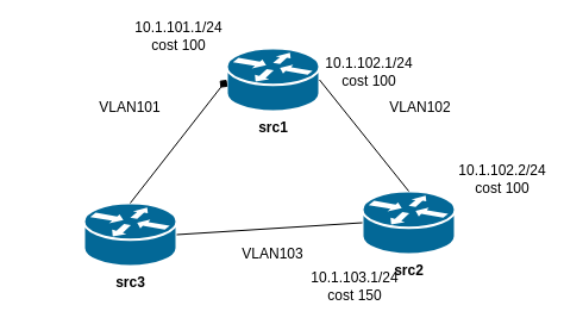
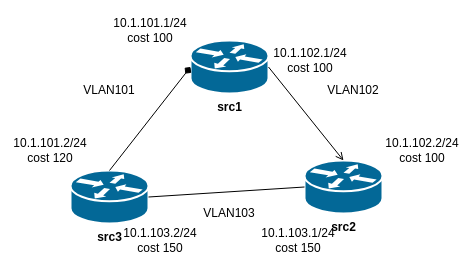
+ <mxCell id="13" value="10.1.101.2/24 cost 120" style="text;html=1;strokeColor=none;fillColor=none;align=center;verticalAlign=middle;whiteSpace=wrap;rounded=0;" vertex="1" parent="1"><mxGeometry x="20" y="140" width="60" height="20" as="geometry" /></mxCell>
- <mxCell id="6" value="" style="endArrow=none;html=1;exitX=1;exitY=0.5;exitDx=0;exitDy=0;exitPerimeter=0;entryX=0.5;entryY=0;entryDx=0;entryDy=0;entryPerimeter=0;" edge="1" parent="1" source="2" target="4"><mxGeometry width="50" height="50" relative="1" as="geometry"><mxPoint x="290" y="240" as="sourcePoint" /><mxPoint x="340" y="190" as="targetPoint" /></mxGeometry></mxCell>
+ <mxCell id="6" value="" style="endArrow=open;html=1;exitX=1;exitY=0.5;exitDx=0;exitDy=0;exitPerimeter=0;entryX=0.5;entryY=0;entryDx=0;entryDy=0;entryPerimeter=0;" edge="1" parent="1" source="2" target="4"><mxGeometry width="50" height="50" relative="1" as="geometry"><mxPoint x="290" y="240" as="sourcePoint" /><mxPoint x="340" y="190" as="targetPoint" /></mxGeometry></mxCell>
+ <mxCell id="14" value="10.1.103.2/24 cost 150" style="text;html=1;strokeColor=none;fillColor=none;align=center;verticalAlign=middle;whiteSpace=wrap;rounded=0;" vertex="1" parent="1"><mxGeometry x="130" y="230" width="60" height="20" as="geometry" /></mxCell>
